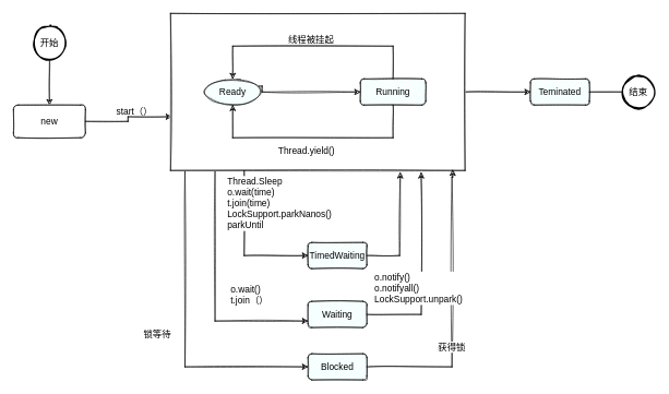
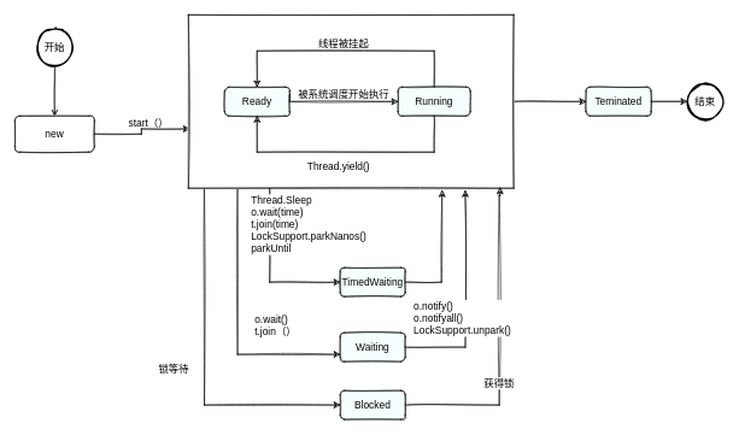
+ <mxCell id="18" value="被系统调度开始执行" style="text;html=1;strokeColor=none;fillColor=none;align=center;verticalAlign=middle;whiteSpace=wrap;rounded=0;sketch=1;fontSize=14;" vertex="1" parent="1"><mxGeometry x="410" y="120" width="130" height="20" as="geometry" /></mxCell>
- <mxCell id="12" value="Ready" style="ellipse;whiteSpace=wrap;html=1;strokeColor=#000000;fillColor=#CCFFFF;sketch=1;fontSize=14;" vertex="1" parent="1"><mxGeometry x="310" y="120" width="90" height="40" as="geometry" /></mxCell>
+ <mxCell id="12" value="Ready" style="rounded=1;whiteSpace=wrap;html=1;strokeColor=#000000;fillColor=#CCFFFF;sketch=1;fontSize=14;" vertex="1" parent="1"><mxGeometry x="310" y="120" width="90" height="40" as="geometry" /></mxCell>
- <mxCell id="27" style="edgeStyle=orthogonalEdgeStyle;rounded=0;sketch=1;orthogonalLoop=1;jettySize=auto;html=1;exitX=1;exitY=0.5;exitDx=0;exitDy=0;entryX=0;entryY=0.5;entryDx=0;entryDy=0;entryPerimeter=0;fontSize=14;fontColor=#000000;endArrow=none;" edge="1" parent="1" source="28" target="34"><mxGeometry relative="1" as="geometry" /></mxCell>
+ <mxCell id="27" style="edgeStyle=orthogonalEdgeStyle;rounded=0;sketch=1;orthogonalLoop=1;jettySize=auto;html=1;exitX=1;exitY=0.5;exitDx=0;exitDy=0;entryX=0;entryY=0.5;entryDx=0;entryDy=0;entryPerimeter=0;fontSize=14;fontColor=#000000;" edge="1" parent="1" source="28" target="34"><mxGeometry relative="1" as="geometry" /></mxCell>
- <mxCell id="2" style="edgeStyle=orthogonalEdgeStyle;rounded=0;orthogonalLoop=1;jettySize=auto;html=1;exitX=0.5;exitY=1;exitDx=0;exitDy=0;exitPerimeter=0;entryX=0.5;entryY=0;entryDx=0;entryDy=0;sketch=1;fontSize=14;" edge="1" parent="1" source="3" target="5"><mxGeometry relative="1" as="geometry" /></mxCell>
+ <mxCell id="2" style="edgeStyle=orthogonalEdgeStyle;rounded=0;orthogonalLoop=1;jettySize=auto;html=1;exitX=0.5;exitY=1;exitDx=0;exitDy=0;exitPerimeter=0;entryX=0.5;entryY=0;entryDx=0;entryDy=0;sketch=1;fontSize=14;endArrow=open;" edge="1" parent="1" source="3" target="5"><mxGeometry relative="1" as="geometry" /></mxCell>
